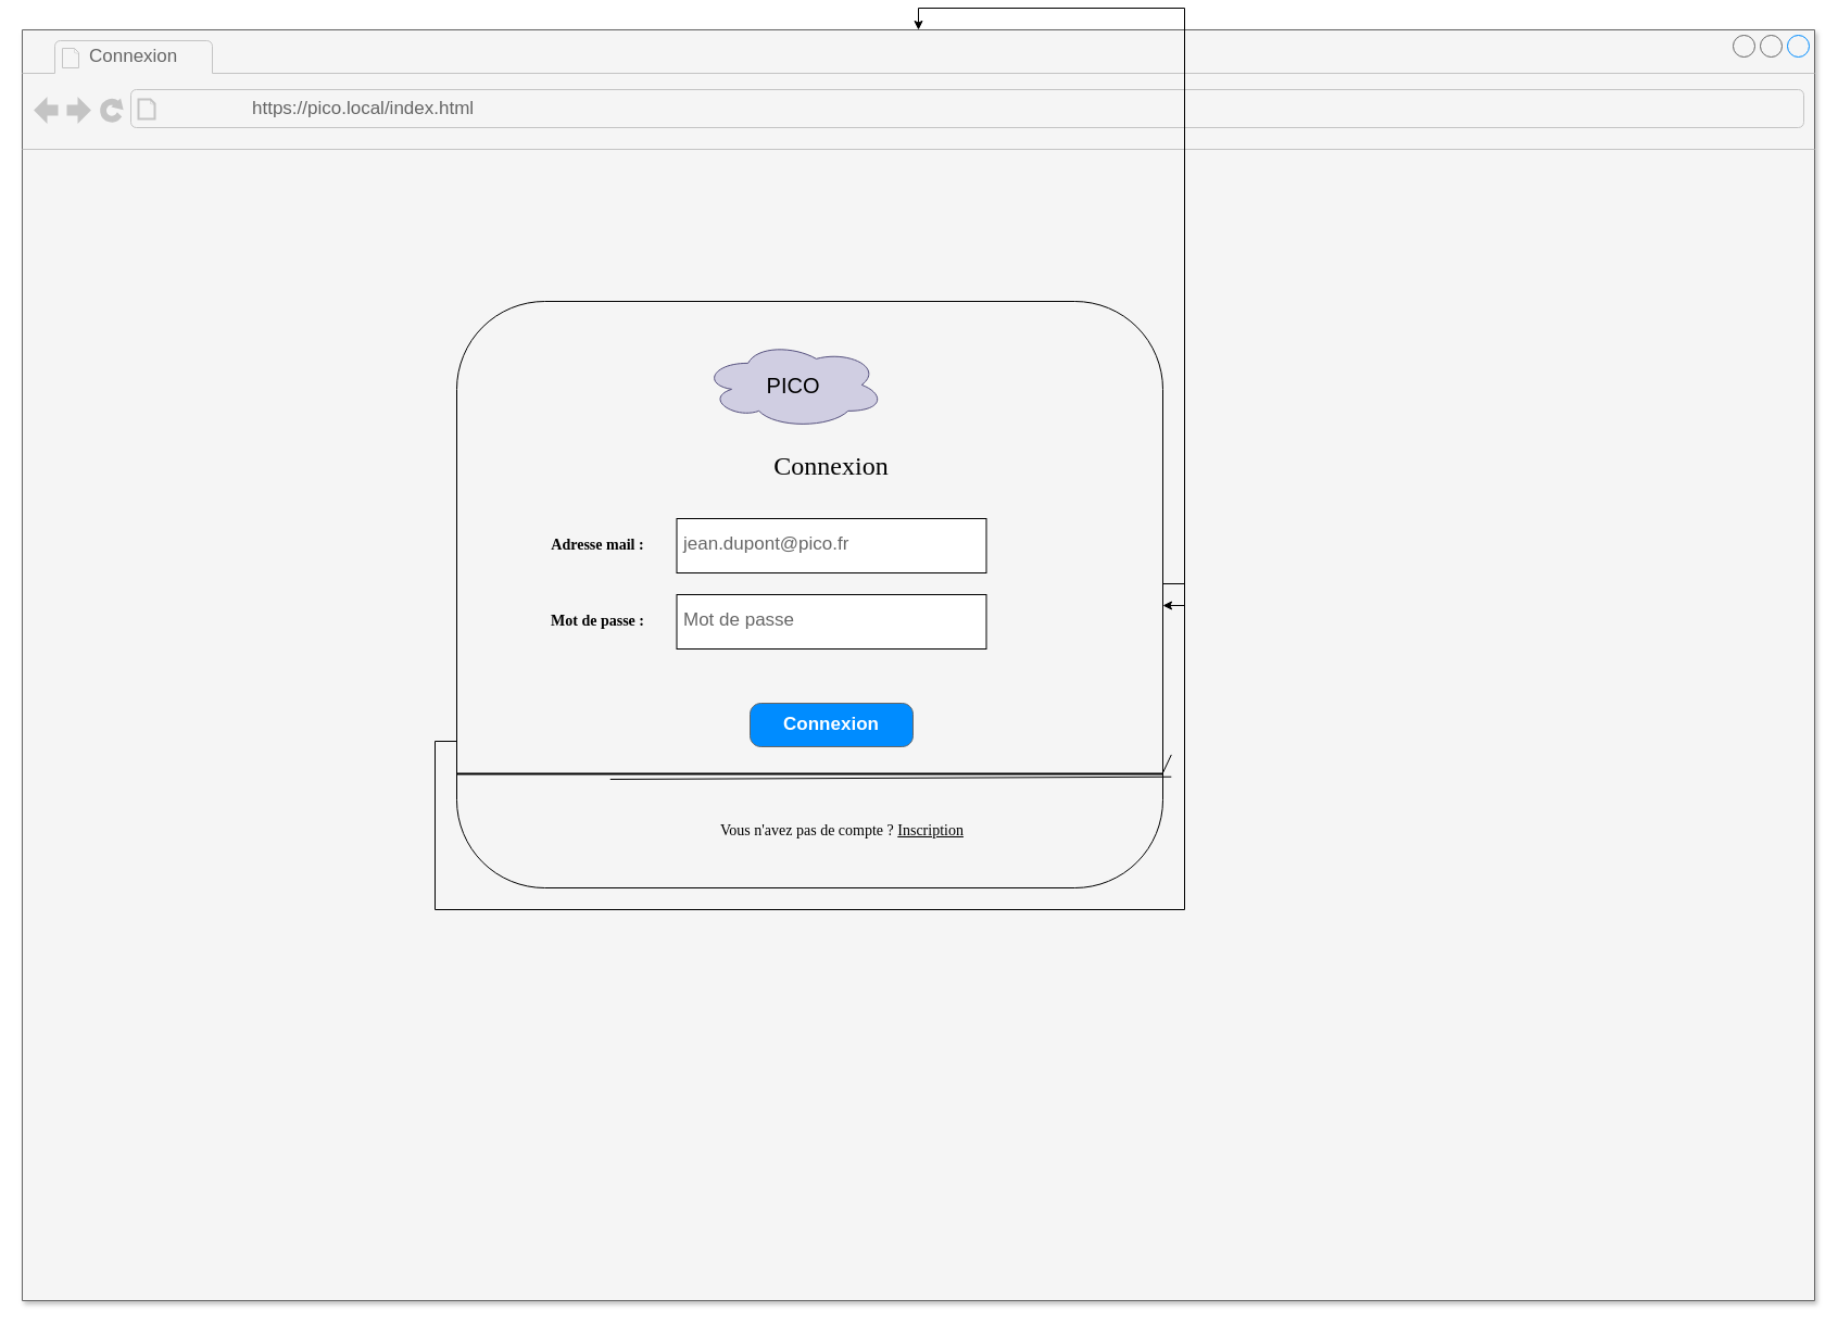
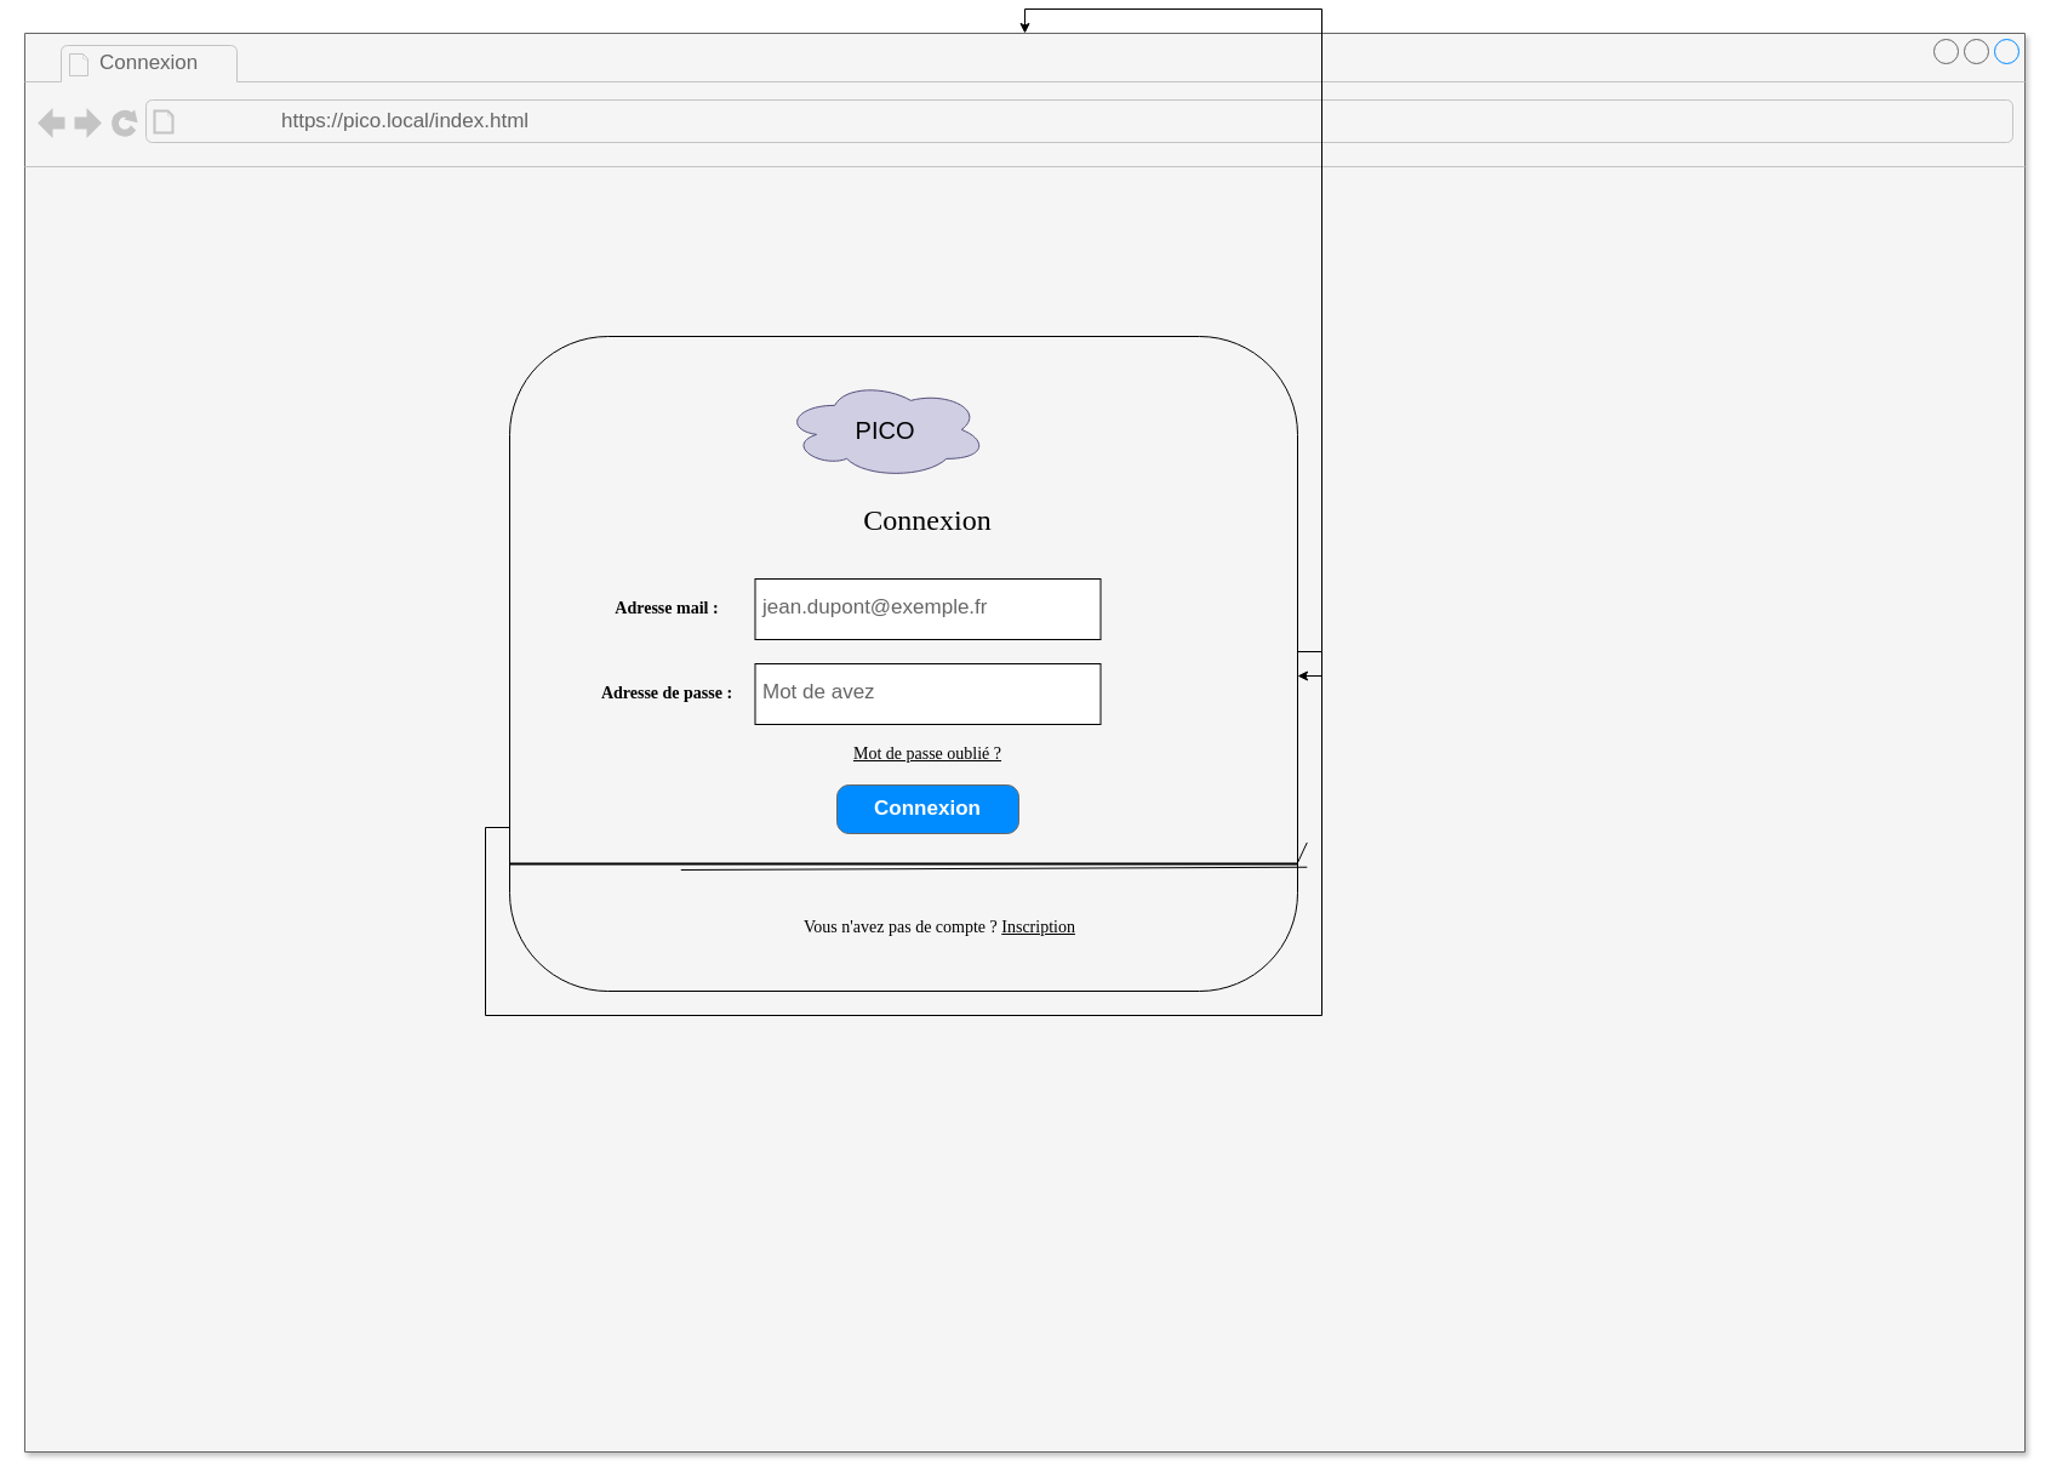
- <mxCell id="9" value="jean.dupont@pico.fr" style="strokeWidth=1;shadow=0;dashed=0;align=center;html=1;shape=mxgraph.mockup.text.textBox;fontColor=#666666;align=left;fontSize=17;spacingLeft=4;spacingTop=-3;whiteSpace=wrap;strokeColor=#000000;mainText=;fillColor=#FFFFFF;" parent="2" vertex="1"><mxGeometry x="602.5" y="450" width="285" height="50" as="geometry" /></mxCell>
+ <mxCell id="9" value="jean.dupont@exemple.fr" style="strokeWidth=1;shadow=0;dashed=0;align=center;html=1;shape=mxgraph.mockup.text.textBox;fontColor=#666666;align=left;fontSize=17;spacingLeft=4;spacingTop=-3;whiteSpace=wrap;strokeColor=#000000;mainText=;fillColor=#FFFFFF;" parent="2" vertex="1"><mxGeometry x="602.5" y="450" width="285" height="50" as="geometry" /></mxCell>
- <mxCell id="11" value="Mot de passe" style="strokeWidth=1;shadow=0;dashed=0;align=center;html=1;shape=mxgraph.mockup.text.textBox;fontColor=#666666;align=left;fontSize=17;spacingLeft=4;spacingTop=-3;whiteSpace=wrap;strokeColor=#000000;mainText=;fillColor=#FFFFFF;" parent="2" vertex="1"><mxGeometry x="602.5" y="520" width="285" height="50" as="geometry" /></mxCell>
+ <mxCell id="11" value="Mot de avez" style="strokeWidth=1;shadow=0;dashed=0;align=center;html=1;shape=mxgraph.mockup.text.textBox;fontColor=#666666;align=left;fontSize=17;spacingLeft=4;spacingTop=-3;whiteSpace=wrap;strokeColor=#000000;mainText=;fillColor=#FFFFFF;" parent="2" vertex="1"><mxGeometry x="602.5" y="520" width="285" height="50" as="geometry" /></mxCell>
- <mxCell id="19" value="&lt;font style=&quot;font-size: 14px;&quot; face=&quot;Verdana&quot; color=&quot;#000000&quot;&gt;&lt;b&gt;Mot de passe :&lt;/b&gt;&lt;/font&gt;" style="text;strokeColor=none;align=center;fillColor=none;html=1;verticalAlign=middle;whiteSpace=wrap;rounded=0;" vertex="1" parent="2"><mxGeometry x="380" y="520" width="300" height="50" as="geometry" /></mxCell>
+ <mxCell id="19" value="&lt;font style=&quot;font-size: 14px;&quot; face=&quot;Verdana&quot; color=&quot;#000000&quot;&gt;&lt;b&gt;Adresse de passe :&lt;/b&gt;&lt;/font&gt;" style="text;strokeColor=none;align=center;fillColor=none;html=1;verticalAlign=middle;whiteSpace=wrap;rounded=0;" vertex="1" parent="2"><mxGeometry x="380" y="520" width="300" height="50" as="geometry" /></mxCell>
+ <mxCell id="13" value="&lt;font style=&quot;font-size: 14px;&quot; face=&quot;Verdana&quot; color=&quot;#000000&quot;&gt;&lt;u&gt;Mot de passe oublié ?&lt;/u&gt;&lt;/font&gt;" style="text;strokeColor=none;align=center;fillColor=none;html=1;verticalAlign=middle;whiteSpace=wrap;rounded=0;" parent="2" vertex="1"><mxGeometry x="595" y="570" width="300" height="50" as="geometry" /></mxCell>
